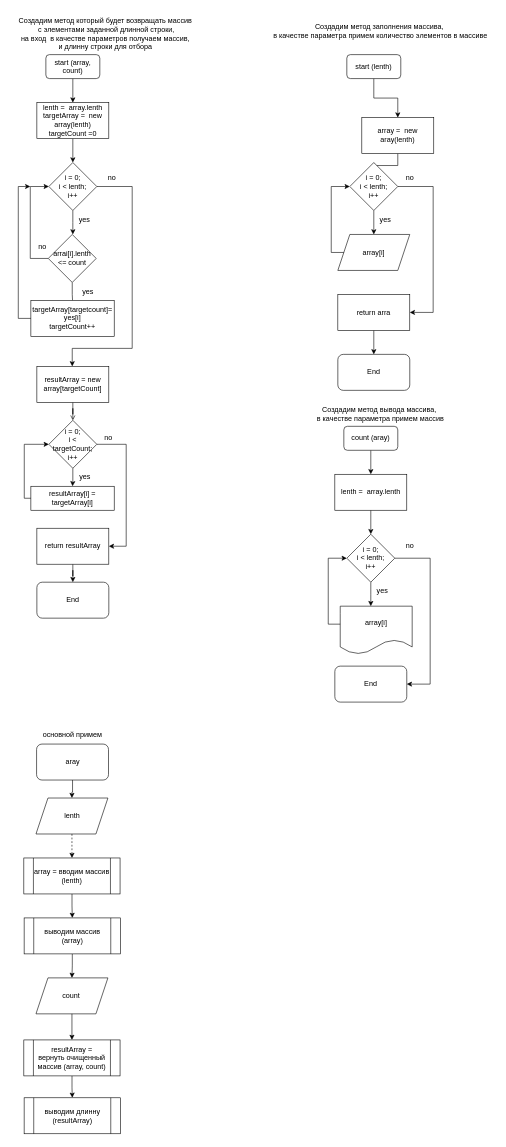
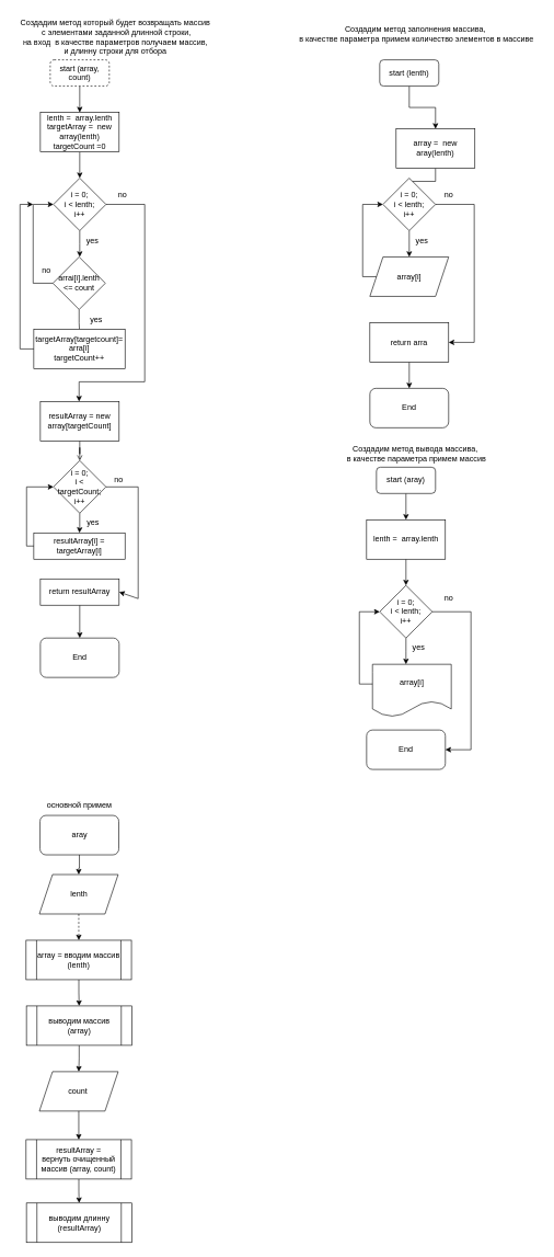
- <mxCell id="31" value="start (array, count)" style="rounded=1;whiteSpace=wrap;html=1;" vertex="1" parent="1"><mxGeometry x="76" y="90" width="90" height="40" as="geometry" /></mxCell>
+ <mxCell id="31" value="start (array, count)" style="rounded=1;whiteSpace=wrap;html=1;dashed=1;" vertex="1" parent="1"><mxGeometry x="76" y="90" width="90" height="40" as="geometry" /></mxCell>
- <mxCell id="43" value="targetArray[targetcount]=&lt;br&gt;yes[i]&lt;br&gt;targetCount++" style="rounded=0;whiteSpace=wrap;html=1;" vertex="1" parent="1"><mxGeometry x="51" y="500" width="139" height="60" as="geometry" /></mxCell>
+ <mxCell id="43" value="targetArray[targetcount]=&lt;br&gt;arra[i]&lt;br&gt;targetCount++" style="rounded=0;whiteSpace=wrap;html=1;" vertex="1" parent="1"><mxGeometry x="51" y="500" width="139" height="60" as="geometry" /></mxCell>
- <mxCell id="19" value="count (aray)" style="rounded=1;whiteSpace=wrap;html=1;" vertex="1" parent="1"><mxGeometry x="573" y="710" width="90" height="40" as="geometry" /></mxCell>
+ <mxCell id="19" value="start (aray)" style="rounded=1;whiteSpace=wrap;html=1;" vertex="1" parent="1"><mxGeometry x="573" y="710" width="90" height="40" as="geometry" /></mxCell>
- <mxCell id="53" value="return resultArray" style="rounded=0;whiteSpace=wrap;html=1;" vertex="1" parent="1"><mxGeometry x="61" y="880" width="120" height="60" as="geometry" /></mxCell>
+ <mxCell id="53" value="return resultArray" style="rounded=0;whiteSpace=wrap;html=1;" vertex="1" parent="1"><mxGeometry x="61" y="880" width="120" height="40" as="geometry" /></mxCell>
